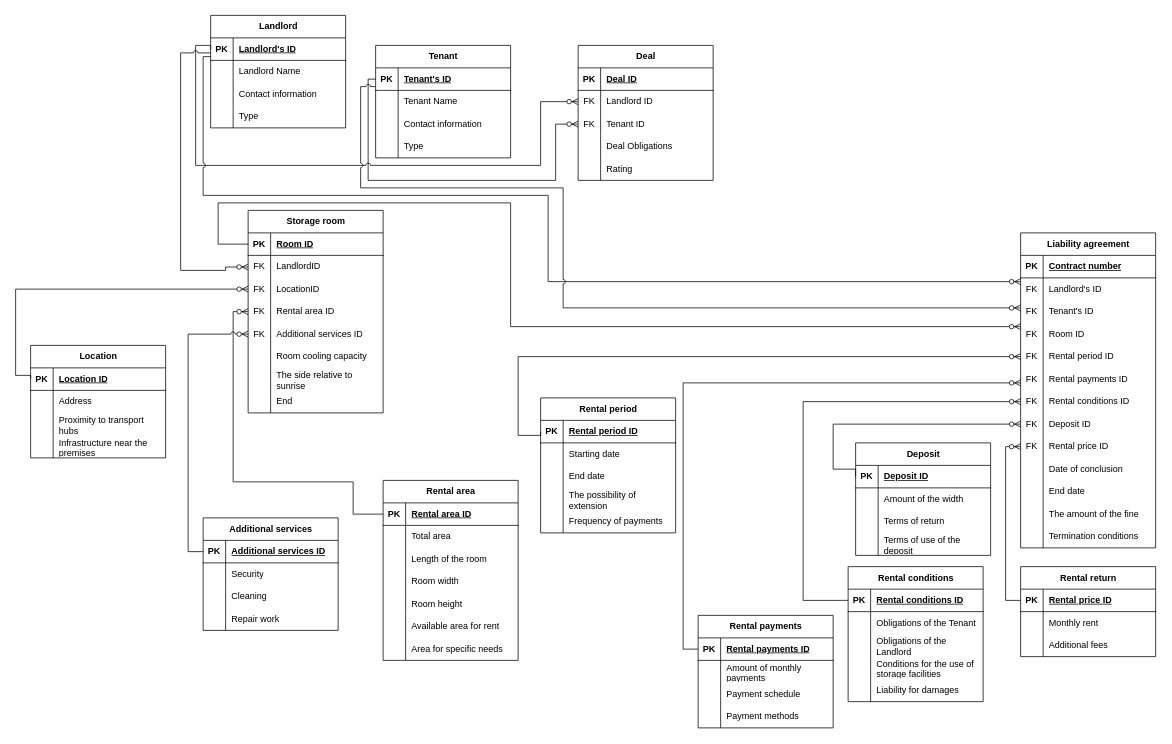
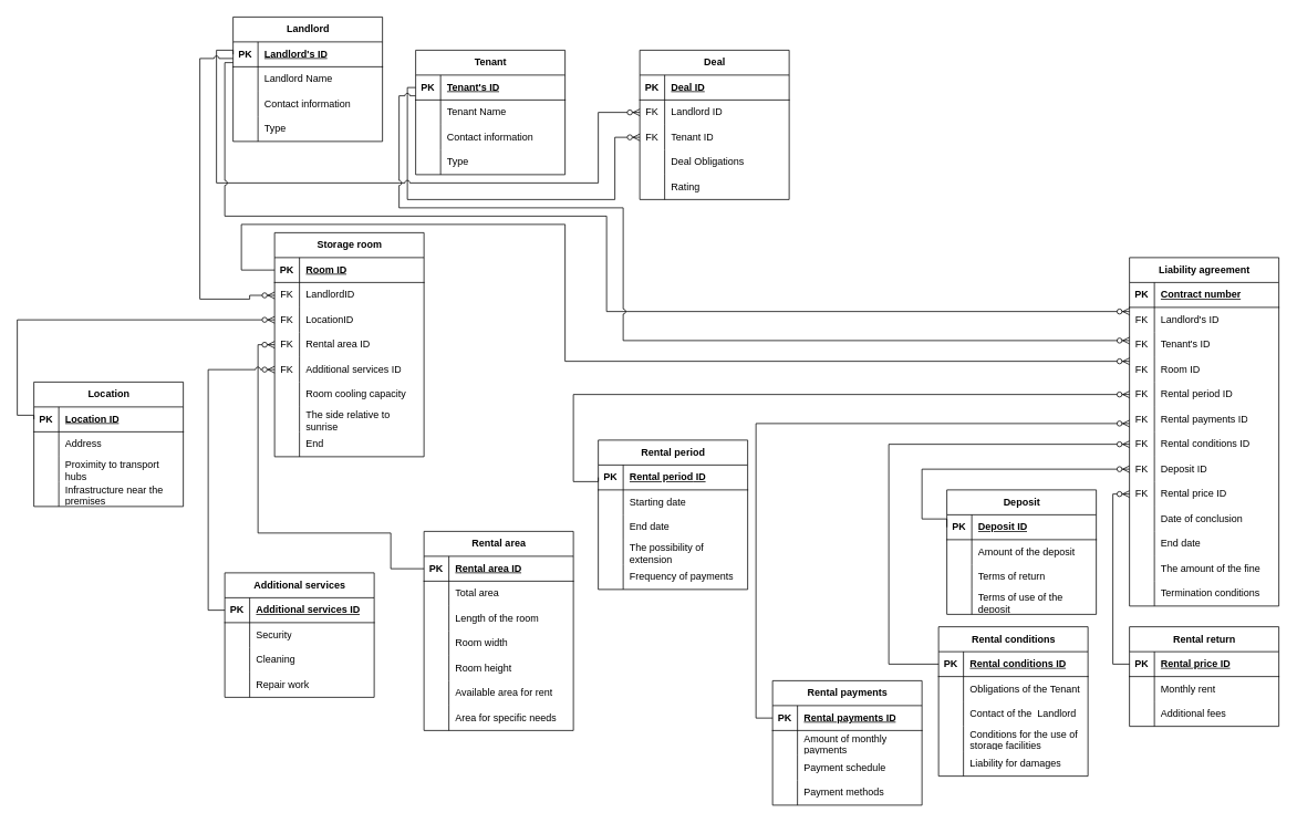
- <mxCell id="157" value="&lt;span style=&quot;white-space-collapse: preserve;&quot; data-src-align=&quot;0:5&quot; class=&quot;EzKURWReUAB5oZgtQNkl&quot;&gt;Amount&lt;/span&gt;&lt;span style=&quot;white-space-collapse: preserve;&quot;&gt; of the &lt;/span&gt;&lt;span style=&quot;white-space-collapse: preserve;&quot; data-src-align=&quot;6:6&quot; class=&quot;EzKURWReUAB5oZgtQNkl&quot;&gt;width&lt;/span&gt;" style="shape=partialRectangle;connectable=0;fillColor=none;top=0;left=0;bottom=0;right=0;align=left;spacingLeft=6;overflow=hidden;whiteSpace=wrap;html=1;" vertex="1" parent="155"><mxGeometry x="30" width="150" height="30" as="geometry"><mxRectangle width="150" height="30" as="alternateBounds" /></mxGeometry></mxCell>
+ <mxCell id="157" value="&lt;span style=&quot;white-space-collapse: preserve;&quot; data-src-align=&quot;0:5&quot; class=&quot;EzKURWReUAB5oZgtQNkl&quot;&gt;Amount&lt;/span&gt;&lt;span style=&quot;white-space-collapse: preserve;&quot;&gt; of the &lt;/span&gt;&lt;span style=&quot;white-space-collapse: preserve;&quot; data-src-align=&quot;6:6&quot; class=&quot;EzKURWReUAB5oZgtQNkl&quot;&gt;deposit&lt;/span&gt;" style="shape=partialRectangle;connectable=0;fillColor=none;top=0;left=0;bottom=0;right=0;align=left;spacingLeft=6;overflow=hidden;whiteSpace=wrap;html=1;" vertex="1" parent="155"><mxGeometry x="30" width="150" height="30" as="geometry"><mxRectangle width="150" height="30" as="alternateBounds" /></mxGeometry></mxCell>
- <mxCell id="144" value="&lt;span style=&quot;white-space-collapse: preserve;&quot; data-src-align=&quot;0:13&quot; class=&quot;EzKURWReUAB5oZgtQNkl&quot;&gt;Obligations&lt;/span&gt;&lt;span style=&quot;white-space-collapse: preserve;&quot;&gt; of the  &lt;/span&gt;&lt;span style=&quot;text-align: center; text-wrap-mode: nowrap;&quot;&gt;Landlord&lt;/span&gt;" style="shape=partialRectangle;connectable=0;fillColor=none;top=0;left=0;bottom=0;right=0;align=left;spacingLeft=6;overflow=hidden;whiteSpace=wrap;html=1;" vertex="1" parent="142"><mxGeometry x="30" width="150" height="30" as="geometry"><mxRectangle width="150" height="30" as="alternateBounds" /></mxGeometry></mxCell>
+ <mxCell id="144" value="&lt;span style=&quot;white-space-collapse: preserve;&quot; data-src-align=&quot;0:13&quot; class=&quot;EzKURWReUAB5oZgtQNkl&quot;&gt;Contact&lt;/span&gt;&lt;span style=&quot;white-space-collapse: preserve;&quot;&gt; of the  &lt;/span&gt;&lt;span style=&quot;text-align: center; text-wrap-mode: nowrap;&quot;&gt;Landlord&lt;/span&gt;" style="shape=partialRectangle;connectable=0;fillColor=none;top=0;left=0;bottom=0;right=0;align=left;spacingLeft=6;overflow=hidden;whiteSpace=wrap;html=1;" vertex="1" parent="142"><mxGeometry x="30" width="150" height="30" as="geometry"><mxRectangle width="150" height="30" as="alternateBounds" /></mxGeometry></mxCell>
